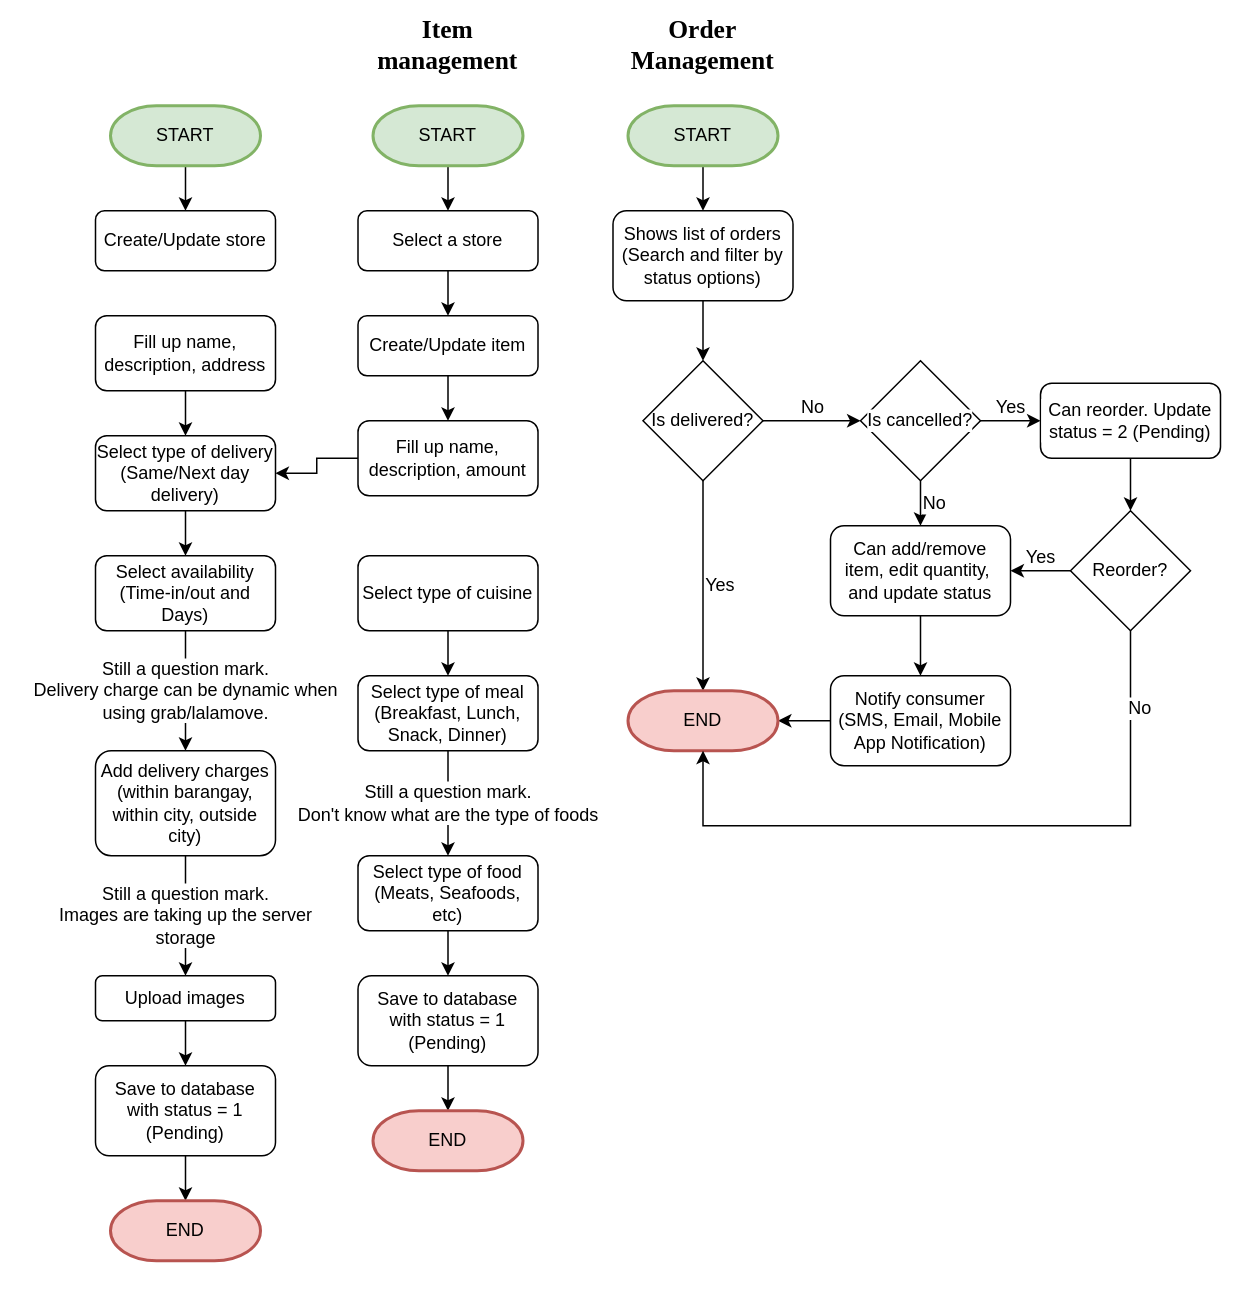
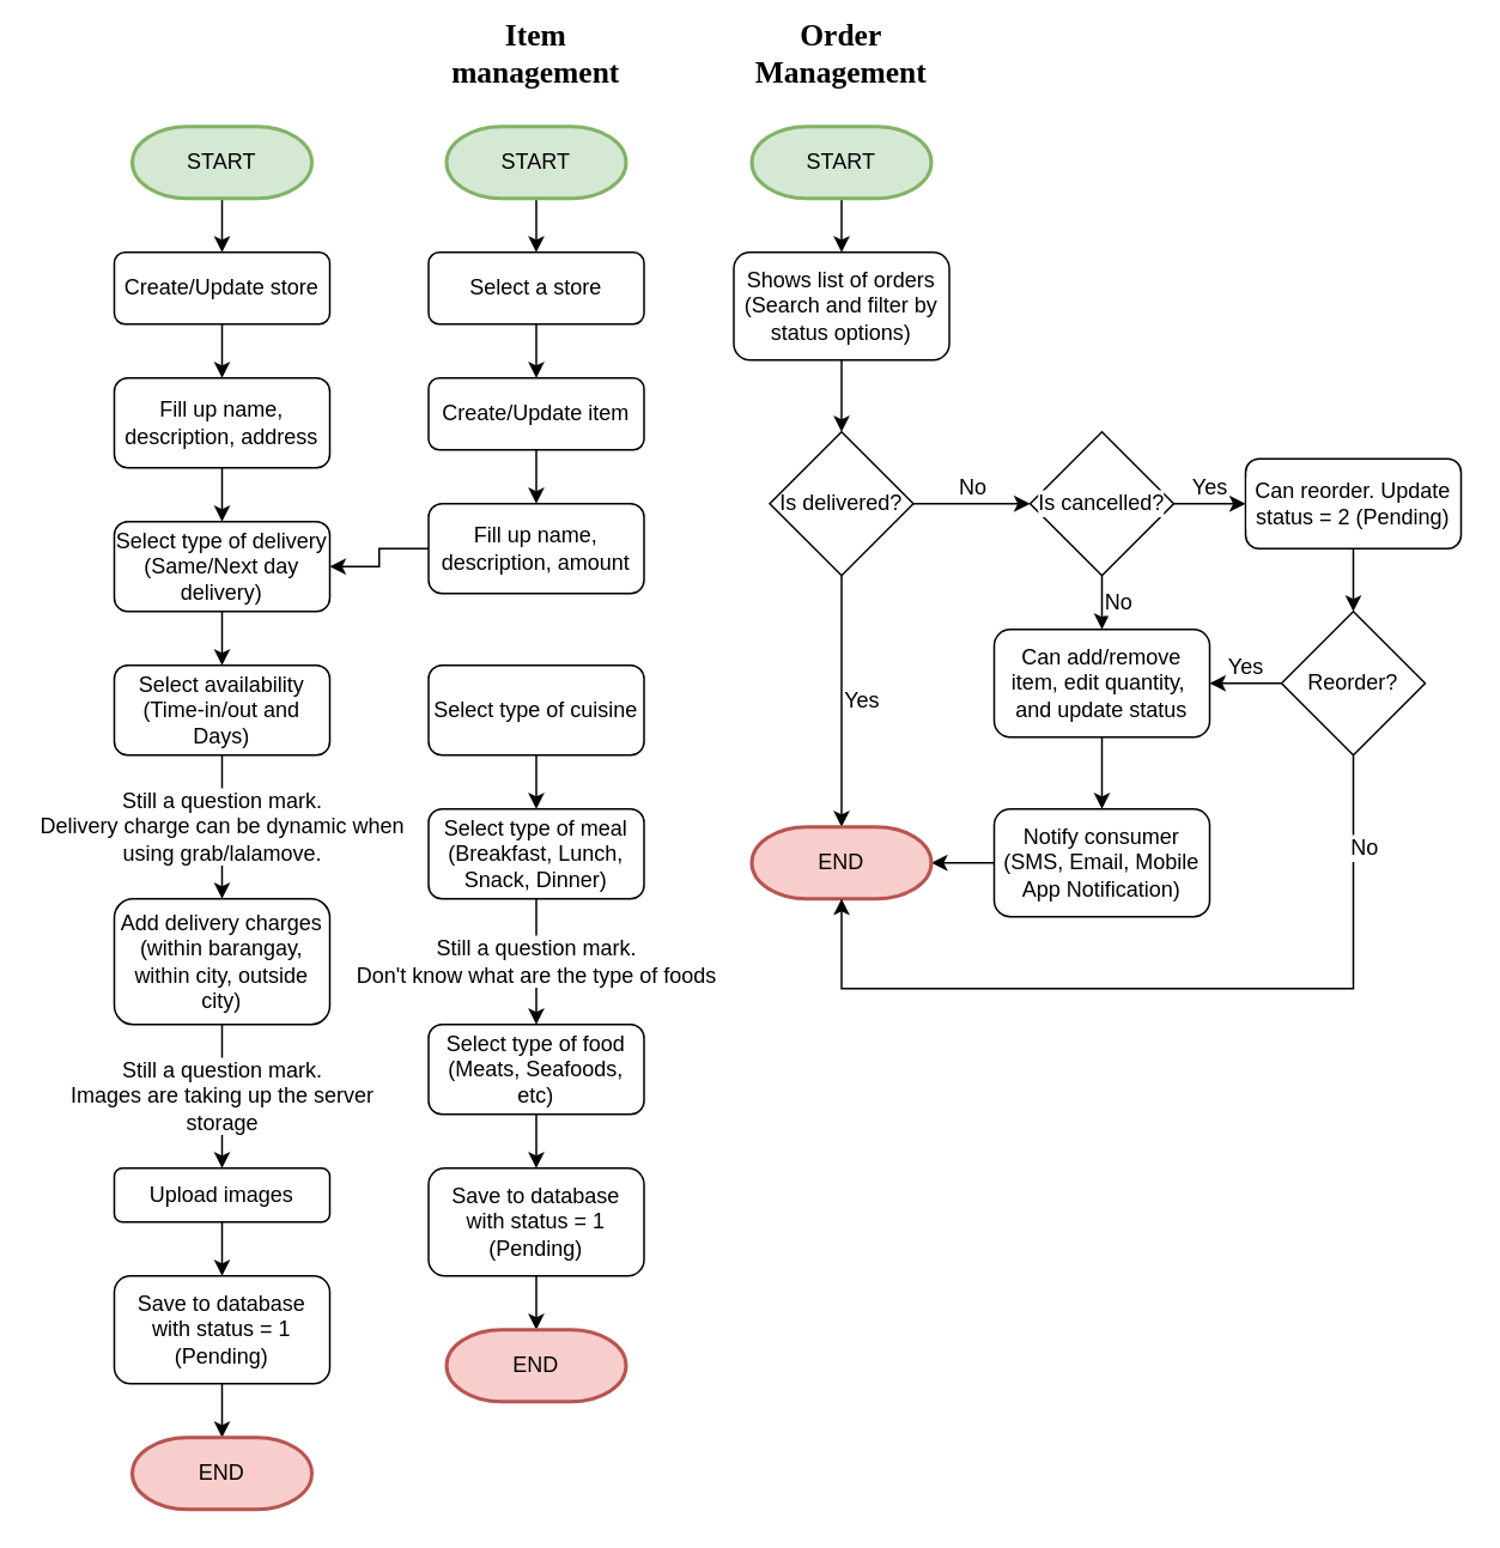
+ <mxCell id="4" value="" style="edgeStyle=orthogonalEdgeStyle;rounded=0;orthogonalLoop=1;jettySize=auto;html=1;fontFamily=Helvetica;fontSize=12;" edge="1" parent="1" source="5" target="7"><mxGeometry relative="1" as="geometry" /></mxCell>
